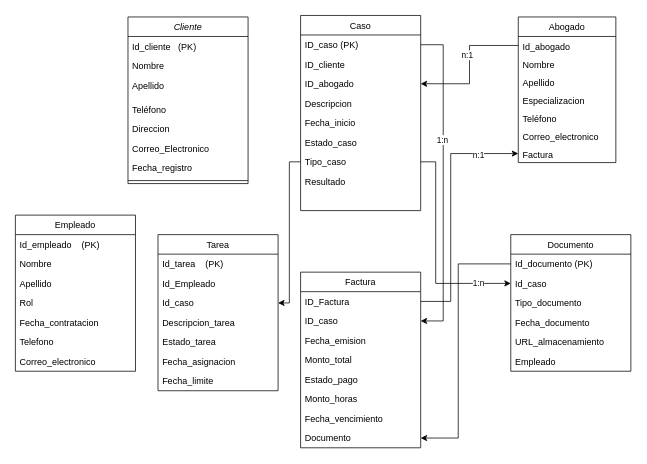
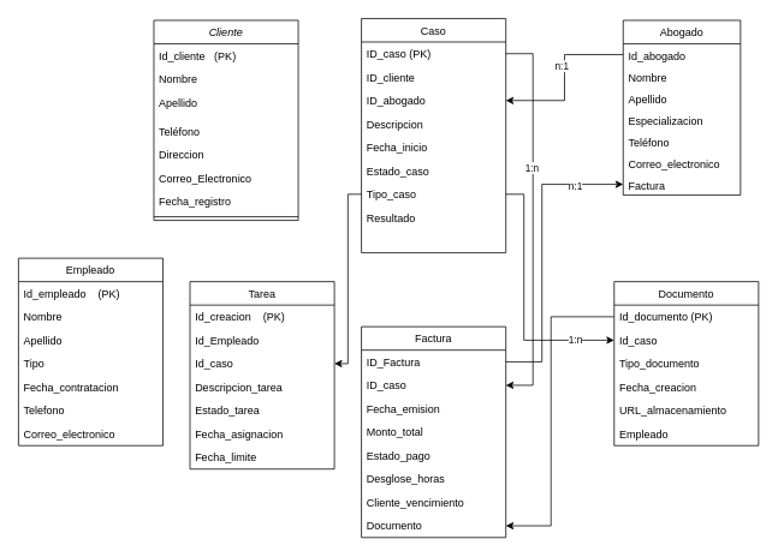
- <mxCell id="53" value="Id_tarea    (PK)" style="text;align=left;verticalAlign=top;spacingLeft=4;spacingRight=4;overflow=hidden;rotatable=0;points=[[0,0.5],[1,0.5]];portConstraint=eastwest;" parent="52" vertex="1"><mxGeometry y="26" width="160" height="26" as="geometry" /></mxCell>
+ <mxCell id="53" value="Id_creacion    (PK)" style="text;align=left;verticalAlign=top;spacingLeft=4;spacingRight=4;overflow=hidden;rotatable=0;points=[[0,0.5],[1,0.5]];portConstraint=eastwest;" parent="52" vertex="1"><mxGeometry y="26" width="160" height="26" as="geometry" /></mxCell>
- <mxCell id="48" value="Rol" style="text;align=left;verticalAlign=top;spacingLeft=4;spacingRight=4;overflow=hidden;rotatable=0;points=[[0,0.5],[1,0.5]];portConstraint=eastwest;" parent="44" vertex="1"><mxGeometry y="104" width="160" height="26" as="geometry" /></mxCell>
+ <mxCell id="48" value="Tipo" style="text;align=left;verticalAlign=top;spacingLeft=4;spacingRight=4;overflow=hidden;rotatable=0;points=[[0,0.5],[1,0.5]];portConstraint=eastwest;" parent="44" vertex="1"><mxGeometry y="104" width="160" height="26" as="geometry" /></mxCell>
- <mxCell id="41" value="Fecha_documento" style="text;align=left;verticalAlign=top;spacingLeft=4;spacingRight=4;overflow=hidden;rotatable=0;points=[[0,0.5],[1,0.5]];portConstraint=eastwest;" parent="37" vertex="1"><mxGeometry y="104" width="160" height="26" as="geometry" /></mxCell>
+ <mxCell id="41" value="Fecha_creacion" style="text;align=left;verticalAlign=top;spacingLeft=4;spacingRight=4;overflow=hidden;rotatable=0;points=[[0,0.5],[1,0.5]];portConstraint=eastwest;" parent="37" vertex="1"><mxGeometry y="104" width="160" height="26" as="geometry" /></mxCell>
- <mxCell id="17" value="Monto_horas" style="text;align=left;verticalAlign=top;spacingLeft=4;spacingRight=4;overflow=hidden;rotatable=0;points=[[0,0.5],[1,0.5]];portConstraint=eastwest;" parent="11" vertex="1"><mxGeometry y="156" width="160" height="26" as="geometry" /></mxCell>
+ <mxCell id="17" value="Desglose_horas" style="text;align=left;verticalAlign=top;spacingLeft=4;spacingRight=4;overflow=hidden;rotatable=0;points=[[0,0.5],[1,0.5]];portConstraint=eastwest;" parent="11" vertex="1"><mxGeometry y="156" width="160" height="26" as="geometry" /></mxCell>
- <mxCell id="18" value="Fecha_vencimiento" style="text;align=left;verticalAlign=top;spacingLeft=4;spacingRight=4;overflow=hidden;rotatable=0;points=[[0,0.5],[1,0.5]];portConstraint=eastwest;" parent="11" vertex="1"><mxGeometry y="182" width="160" height="26" as="geometry" /></mxCell>
+ <mxCell id="18" value="Cliente_vencimiento" style="text;align=left;verticalAlign=top;spacingLeft=4;spacingRight=4;overflow=hidden;rotatable=0;points=[[0,0.5],[1,0.5]];portConstraint=eastwest;" parent="11" vertex="1"><mxGeometry y="182" width="160" height="26" as="geometry" /></mxCell>
